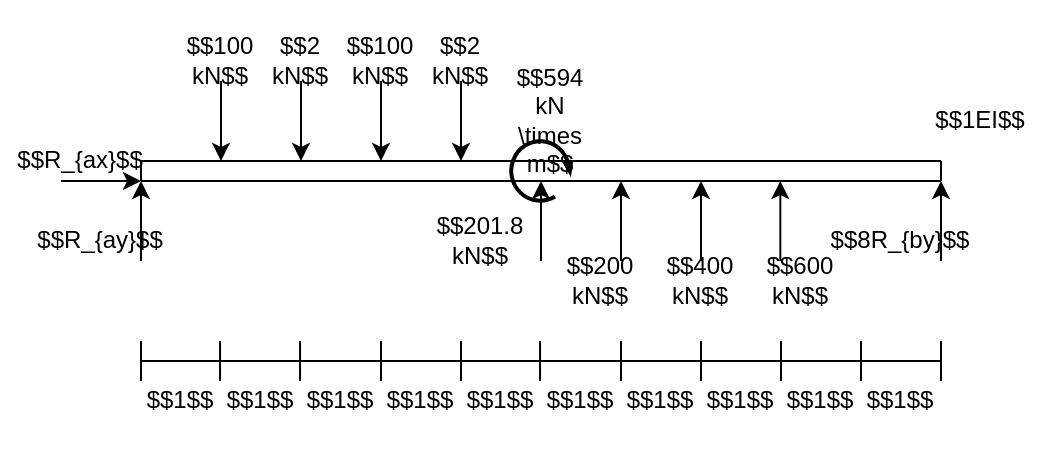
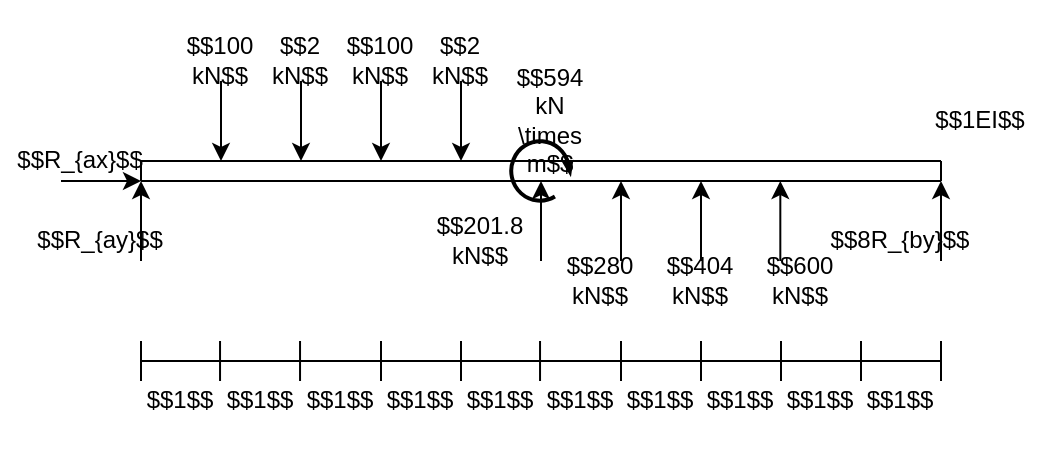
- <mxCell id="32" value="&lt;div&gt;$$200 kN$$&lt;/div&gt;" style="text;html=1;strokeColor=none;fillColor=none;align=center;verticalAlign=middle;whiteSpace=wrap;rounded=0;" parent="1" vertex="1"><mxGeometry x="280" y="130" width="40" height="20" as="geometry" /></mxCell>
+ <mxCell id="32" value="&lt;div&gt;$$280 kN$$&lt;/div&gt;" style="text;html=1;strokeColor=none;fillColor=none;align=center;verticalAlign=middle;whiteSpace=wrap;rounded=0;" parent="1" vertex="1"><mxGeometry x="280" y="130" width="40" height="20" as="geometry" /></mxCell>
- <mxCell id="47" value="&lt;div&gt;$$400 kN$$&lt;/div&gt;" style="text;html=1;strokeColor=none;fillColor=none;align=center;verticalAlign=middle;whiteSpace=wrap;rounded=0;" parent="1" vertex="1"><mxGeometry x="330" y="130" width="40" height="20" as="geometry" /></mxCell>
+ <mxCell id="47" value="&lt;div&gt;$$404 kN$$&lt;/div&gt;" style="text;html=1;strokeColor=none;fillColor=none;align=center;verticalAlign=middle;whiteSpace=wrap;rounded=0;" parent="1" vertex="1"><mxGeometry x="330" y="130" width="40" height="20" as="geometry" /></mxCell>
